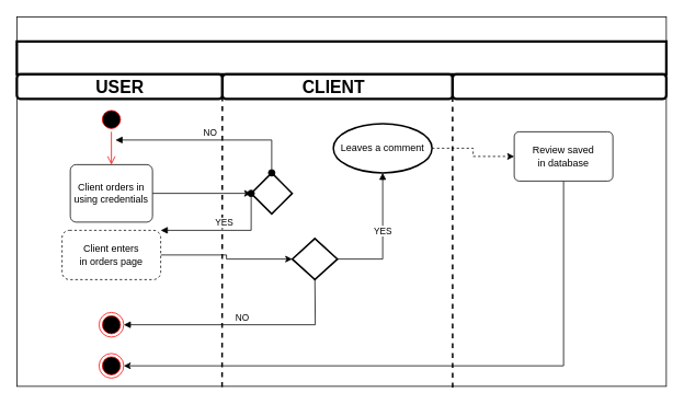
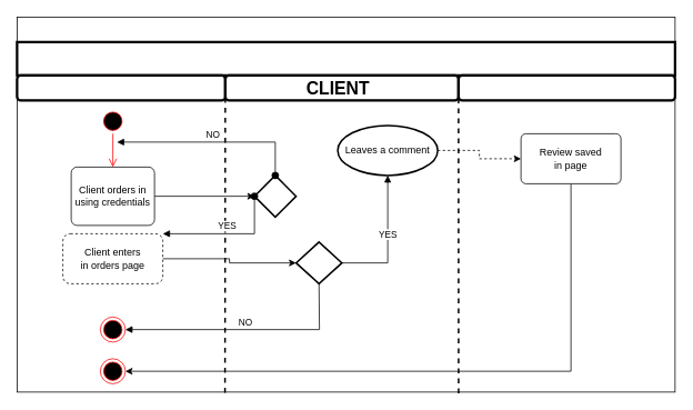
- <mxCell id="7" value="USER" style="text;html=1;resizable=0;autosize=1;align=center;verticalAlign=middle;points=[];fillColor=none;strokeColor=none;rounded=0;fontFamily=Helvetica;fontSize=21;fontStyle=1" parent="1" vertex="1"><mxGeometry x="110" y="90" width="70" height="30" as="geometry" /></mxCell>
- <mxCell id="18" value="Review saved&lt;br&gt;in database" style="whiteSpace=wrap;html=1;fillColor=#FFFFFF;strokeColor=#000000;rounded=1;arcSize=10;labelBackgroundColor=#FFFFFF;" parent="1" vertex="1"><mxGeometry x="625" y="160" width="120" height="60" as="geometry" /></mxCell>
+ <mxCell id="18" value="Review saved&lt;br&gt;in page" style="whiteSpace=wrap;html=1;fillColor=#FFFFFF;strokeColor=#000000;rounded=1;arcSize=10;labelBackgroundColor=#FFFFFF;" parent="1" vertex="1"><mxGeometry x="625" y="160" width="120" height="60" as="geometry" /></mxCell>
